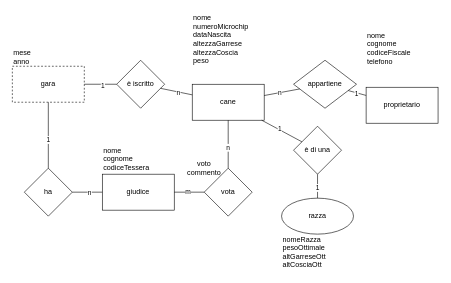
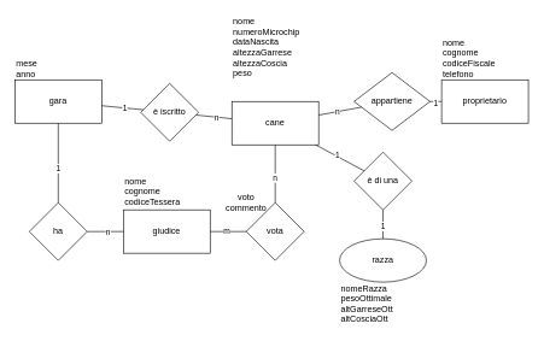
- <mxCell id="20" value="gara" style="rounded=0;whiteSpace=wrap;html=1;dashed=1;" vertex="1" parent="1"><mxGeometry x="20" y="110" width="120" height="60" as="geometry" /></mxCell>
+ <mxCell id="20" value="gara" style="rounded=0;whiteSpace=wrap;html=1;" vertex="1" parent="1"><mxGeometry x="20" y="110" width="120" height="60" as="geometry" /></mxCell>
- <mxCell id="6" value="è iscritto" style="rhombus;whiteSpace=wrap;html=1;" vertex="1" parent="1"><mxGeometry x="194" y="100" width="80" height="80" as="geometry" /></mxCell>
+ <mxCell id="6" value="è iscritto" style="rhombus;whiteSpace=wrap;html=1;" vertex="1" parent="1"><mxGeometry x="194" y="115" width="80" height="80" as="geometry" /></mxCell>
- <mxCell id="5" value="proprietario" style="rounded=0;whiteSpace=wrap;html=1;" vertex="1" parent="1"><mxGeometry x="610" y="145" width="120" height="60" as="geometry" /></mxCell>
+ <mxCell id="5" value="proprietario" style="rounded=0;whiteSpace=wrap;html=1;" vertex="1" parent="1"><mxGeometry x="610" y="110" width="120" height="60" as="geometry" /></mxCell>
